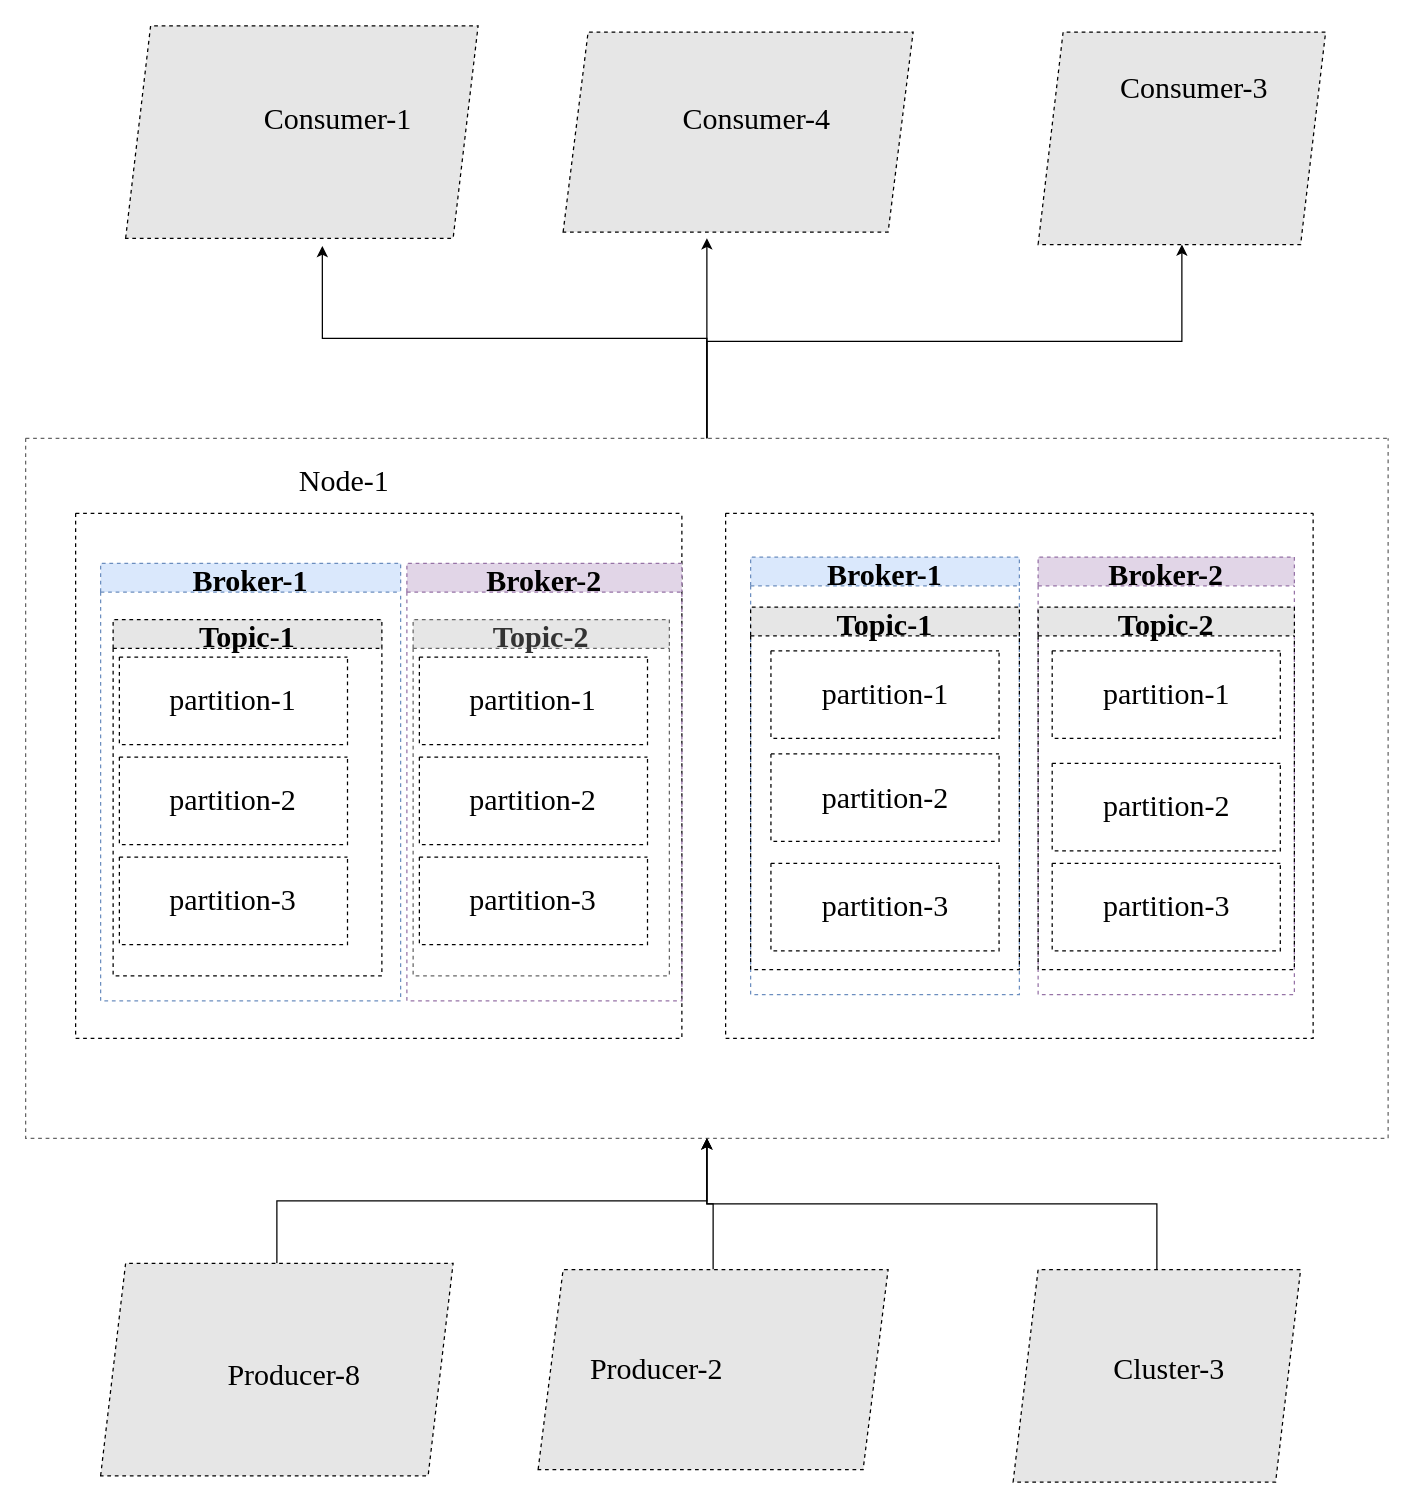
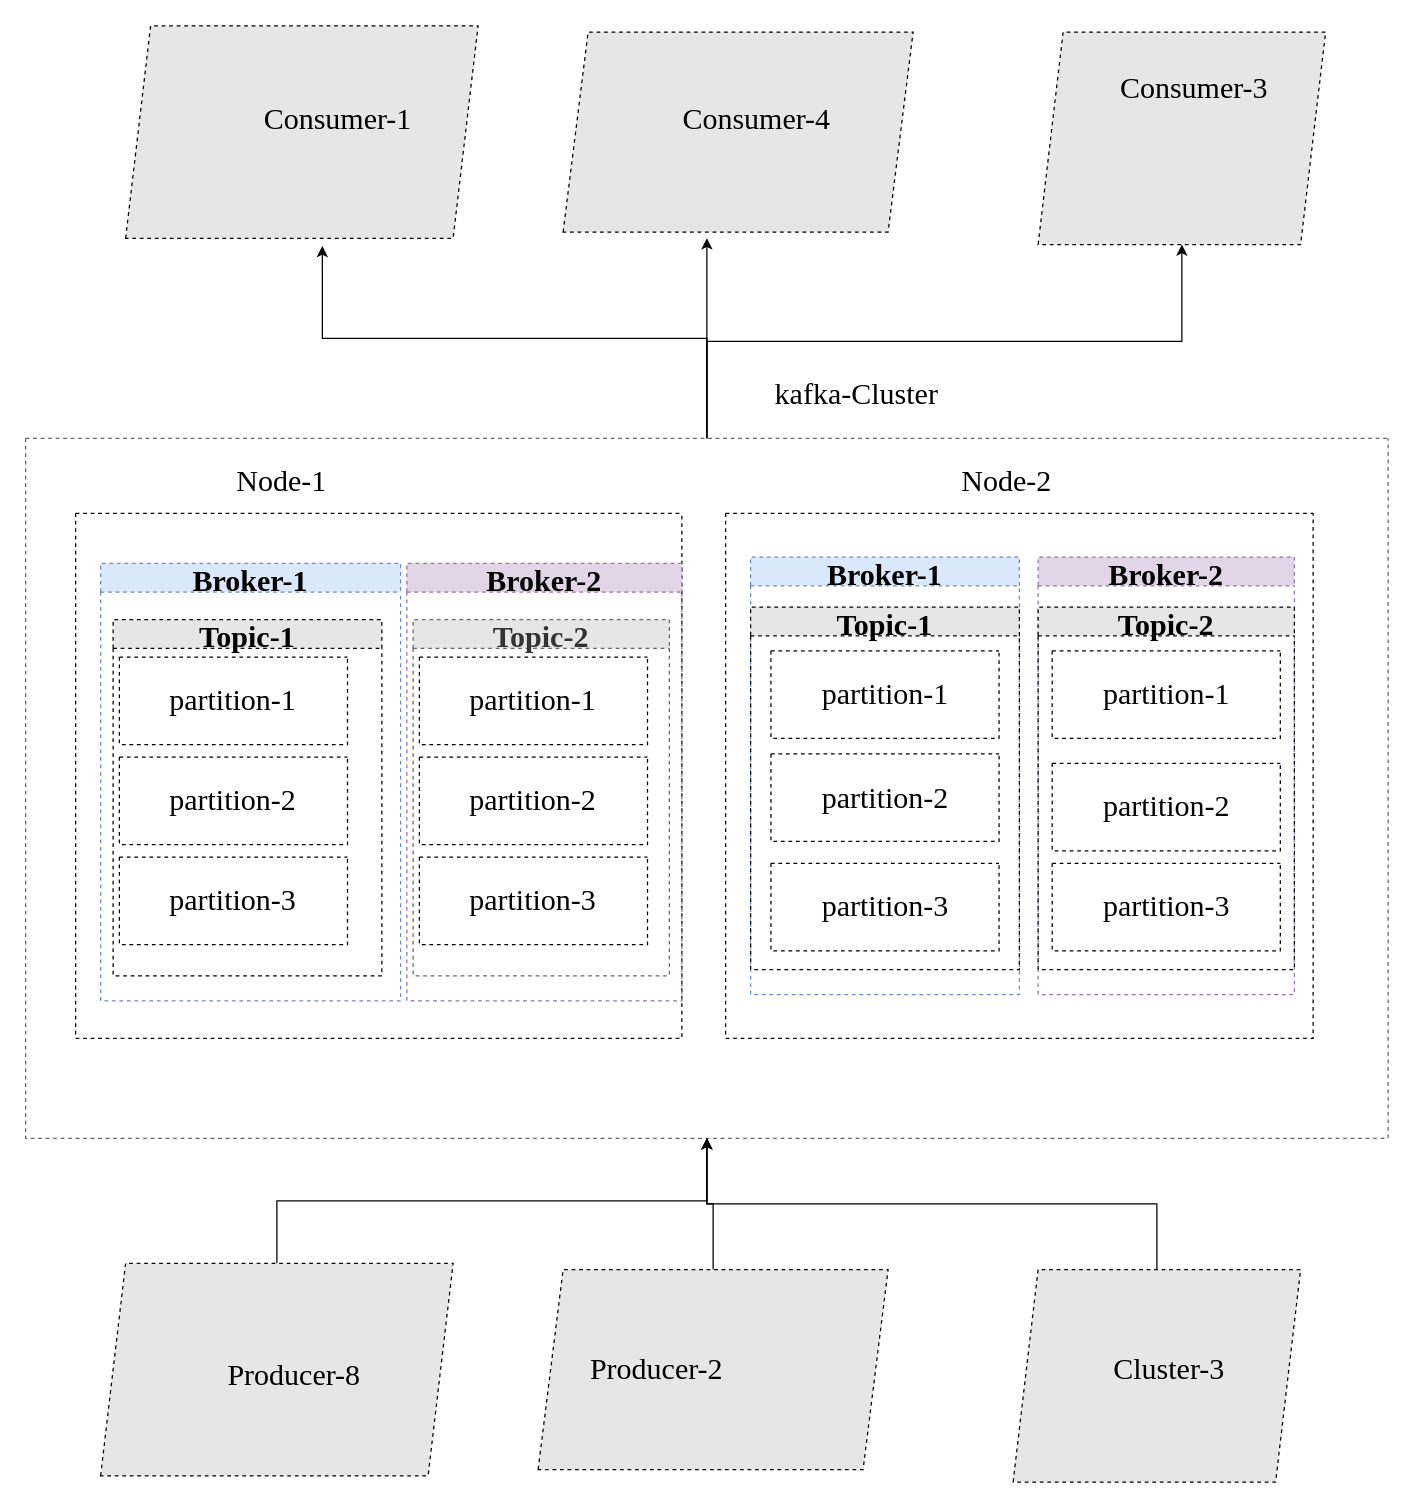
+ <mxCell id="42" value="&lt;font face=&quot;Times New Roman&quot; style=&quot;font-size: 24px&quot;&gt;kafka-Cluster&lt;/font&gt;" style="text;html=1;strokeColor=none;fillColor=none;align=center;verticalAlign=middle;whiteSpace=wrap;rounded=0;dashed=1;" vertex="1" parent="1"><mxGeometry x="600" y="300" width="170" height="30" as="geometry" /></mxCell>
- <mxCell id="41" value="&lt;font face=&quot;Times New Roman&quot;&gt;&lt;span style=&quot;font-size: 24px&quot;&gt;Node-1&lt;/span&gt;&lt;/font&gt;" style="text;html=1;strokeColor=none;fillColor=none;align=center;verticalAlign=middle;whiteSpace=wrap;rounded=0;dashed=1;" vertex="1" parent="5"><mxGeometry x="170" y="20" width="170" height="30" as="geometry" /></mxCell>
+ <mxCell id="41" value="&lt;font face=&quot;Times New Roman&quot;&gt;&lt;span style=&quot;font-size: 24px&quot;&gt;Node-1&lt;/span&gt;&lt;/font&gt;" style="text;html=1;strokeColor=none;fillColor=none;align=center;verticalAlign=middle;whiteSpace=wrap;rounded=0;dashed=1;" vertex="1" parent="5"><mxGeometry x="120" y="20" width="170" height="30" as="geometry" /></mxCell>
+ <mxCell id="40" value="&lt;font face=&quot;Times New Roman&quot; style=&quot;font-size: 24px&quot;&gt;Node-2&lt;/font&gt;" style="text;html=1;strokeColor=none;fillColor=none;align=center;verticalAlign=middle;whiteSpace=wrap;rounded=0;dashed=1;" vertex="1" parent="5"><mxGeometry x="700" y="20" width="170" height="30" as="geometry" /></mxCell>
